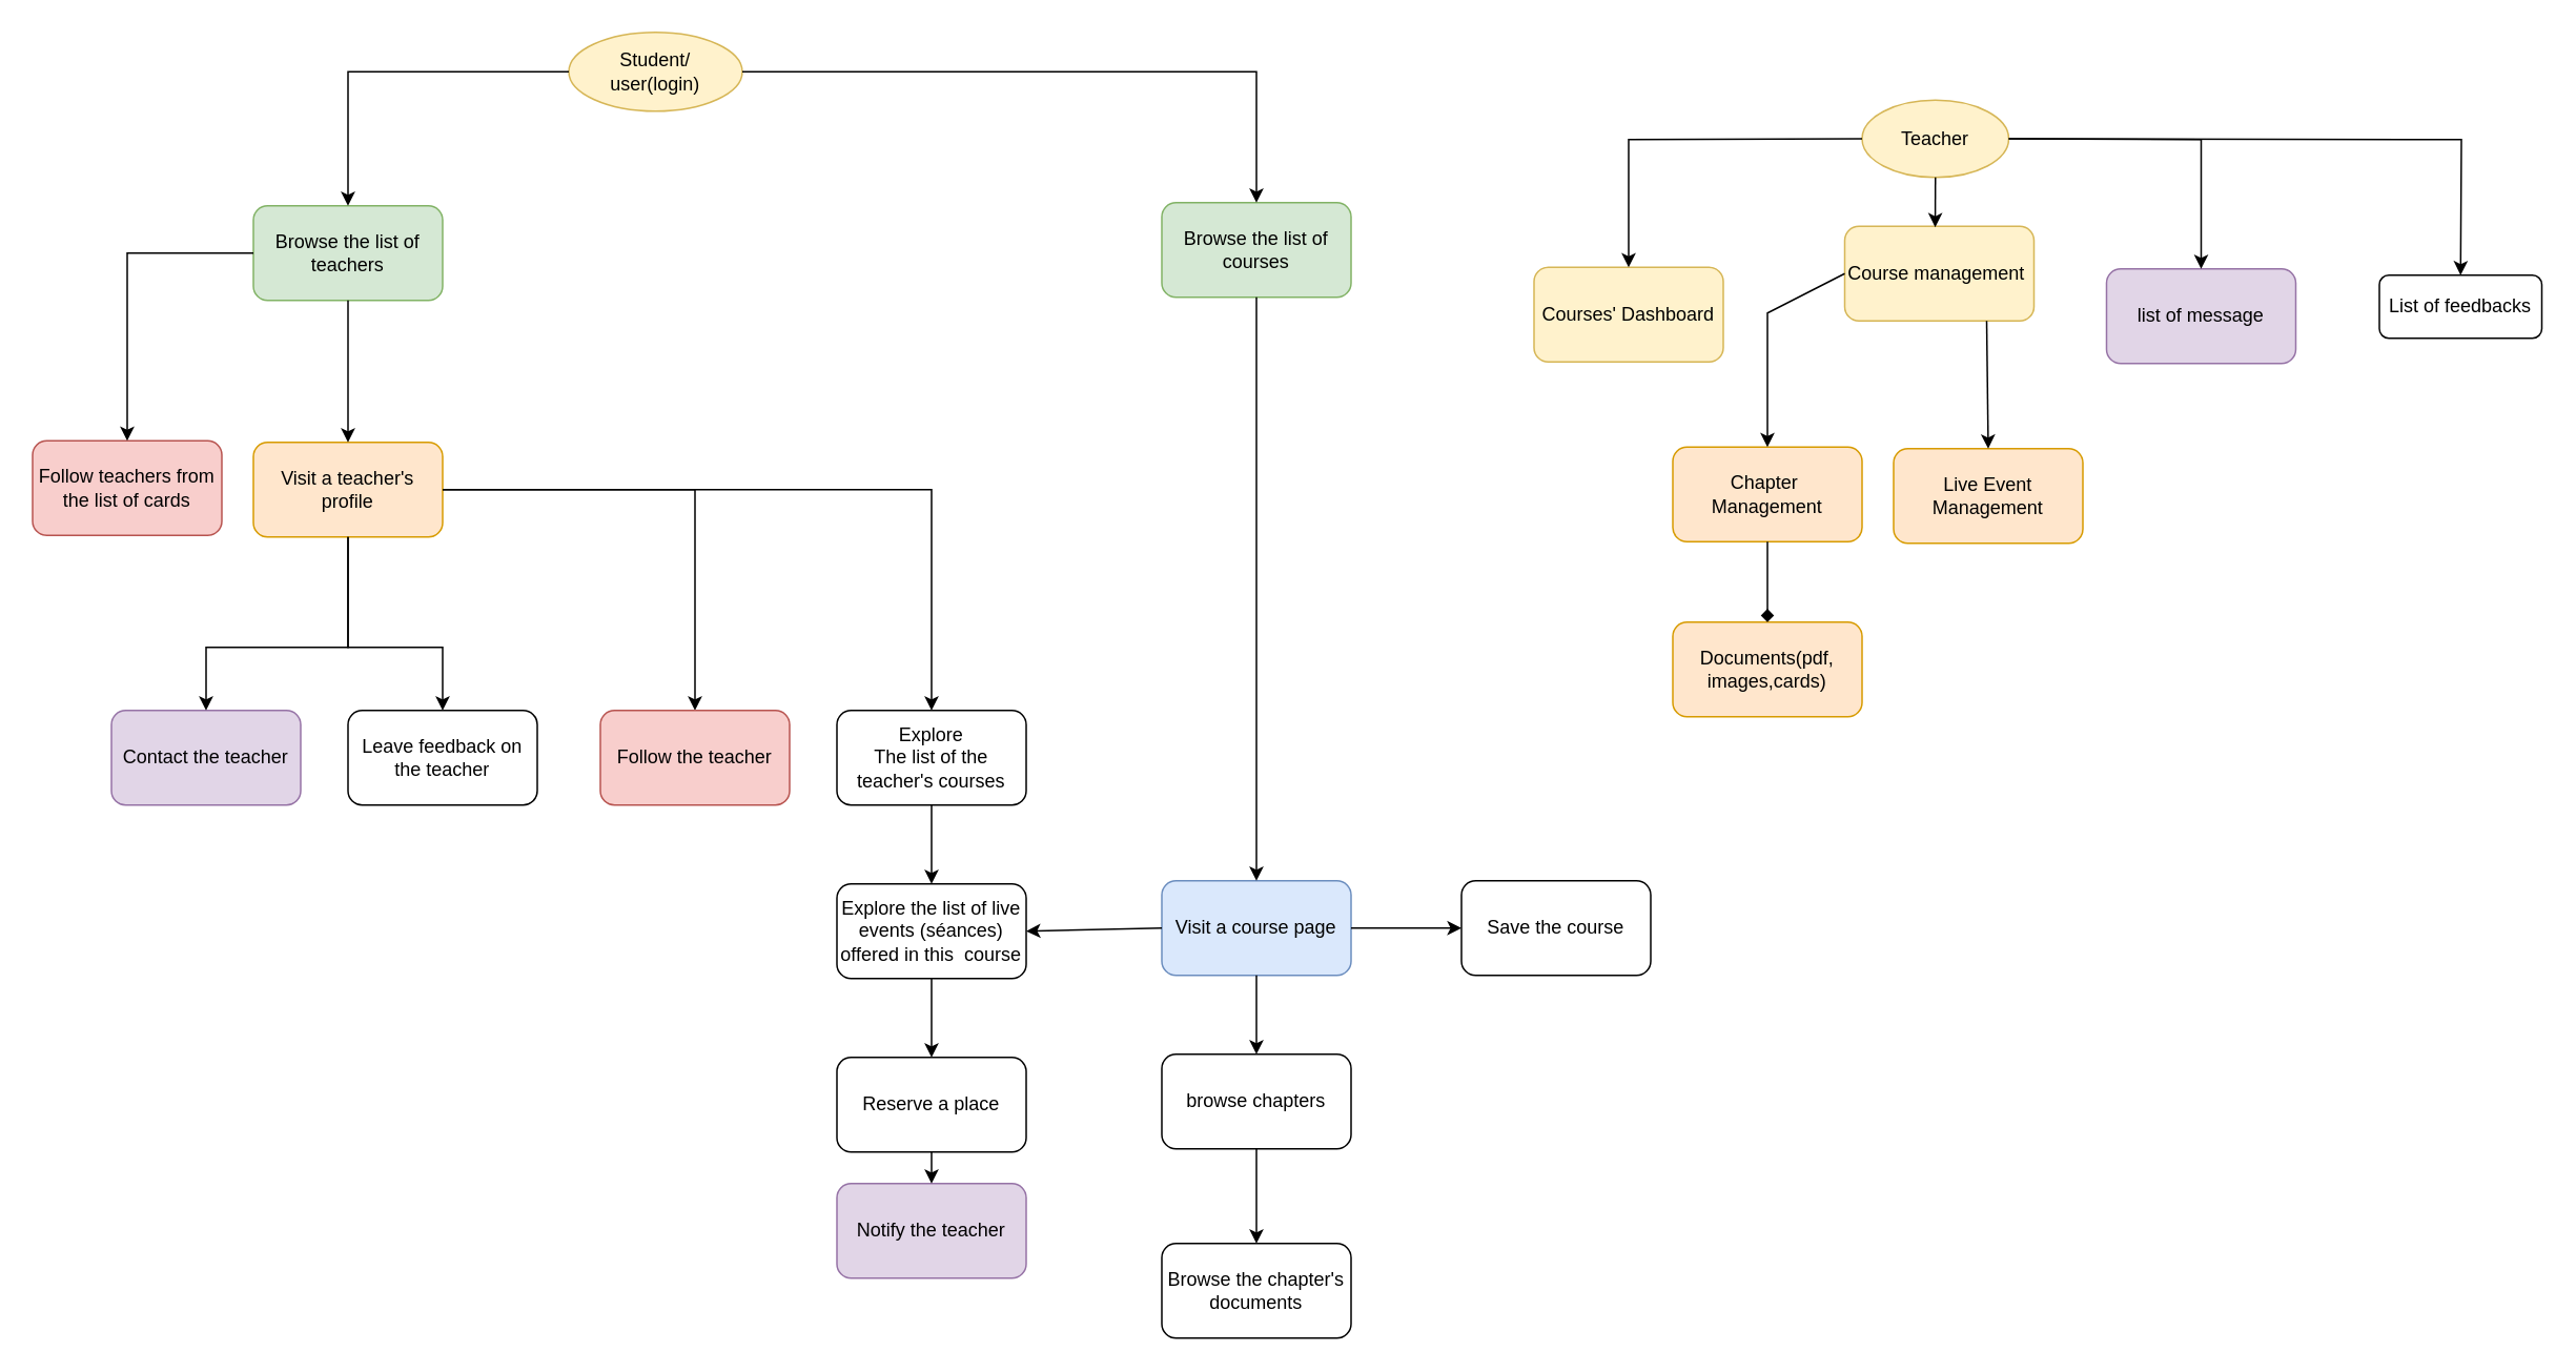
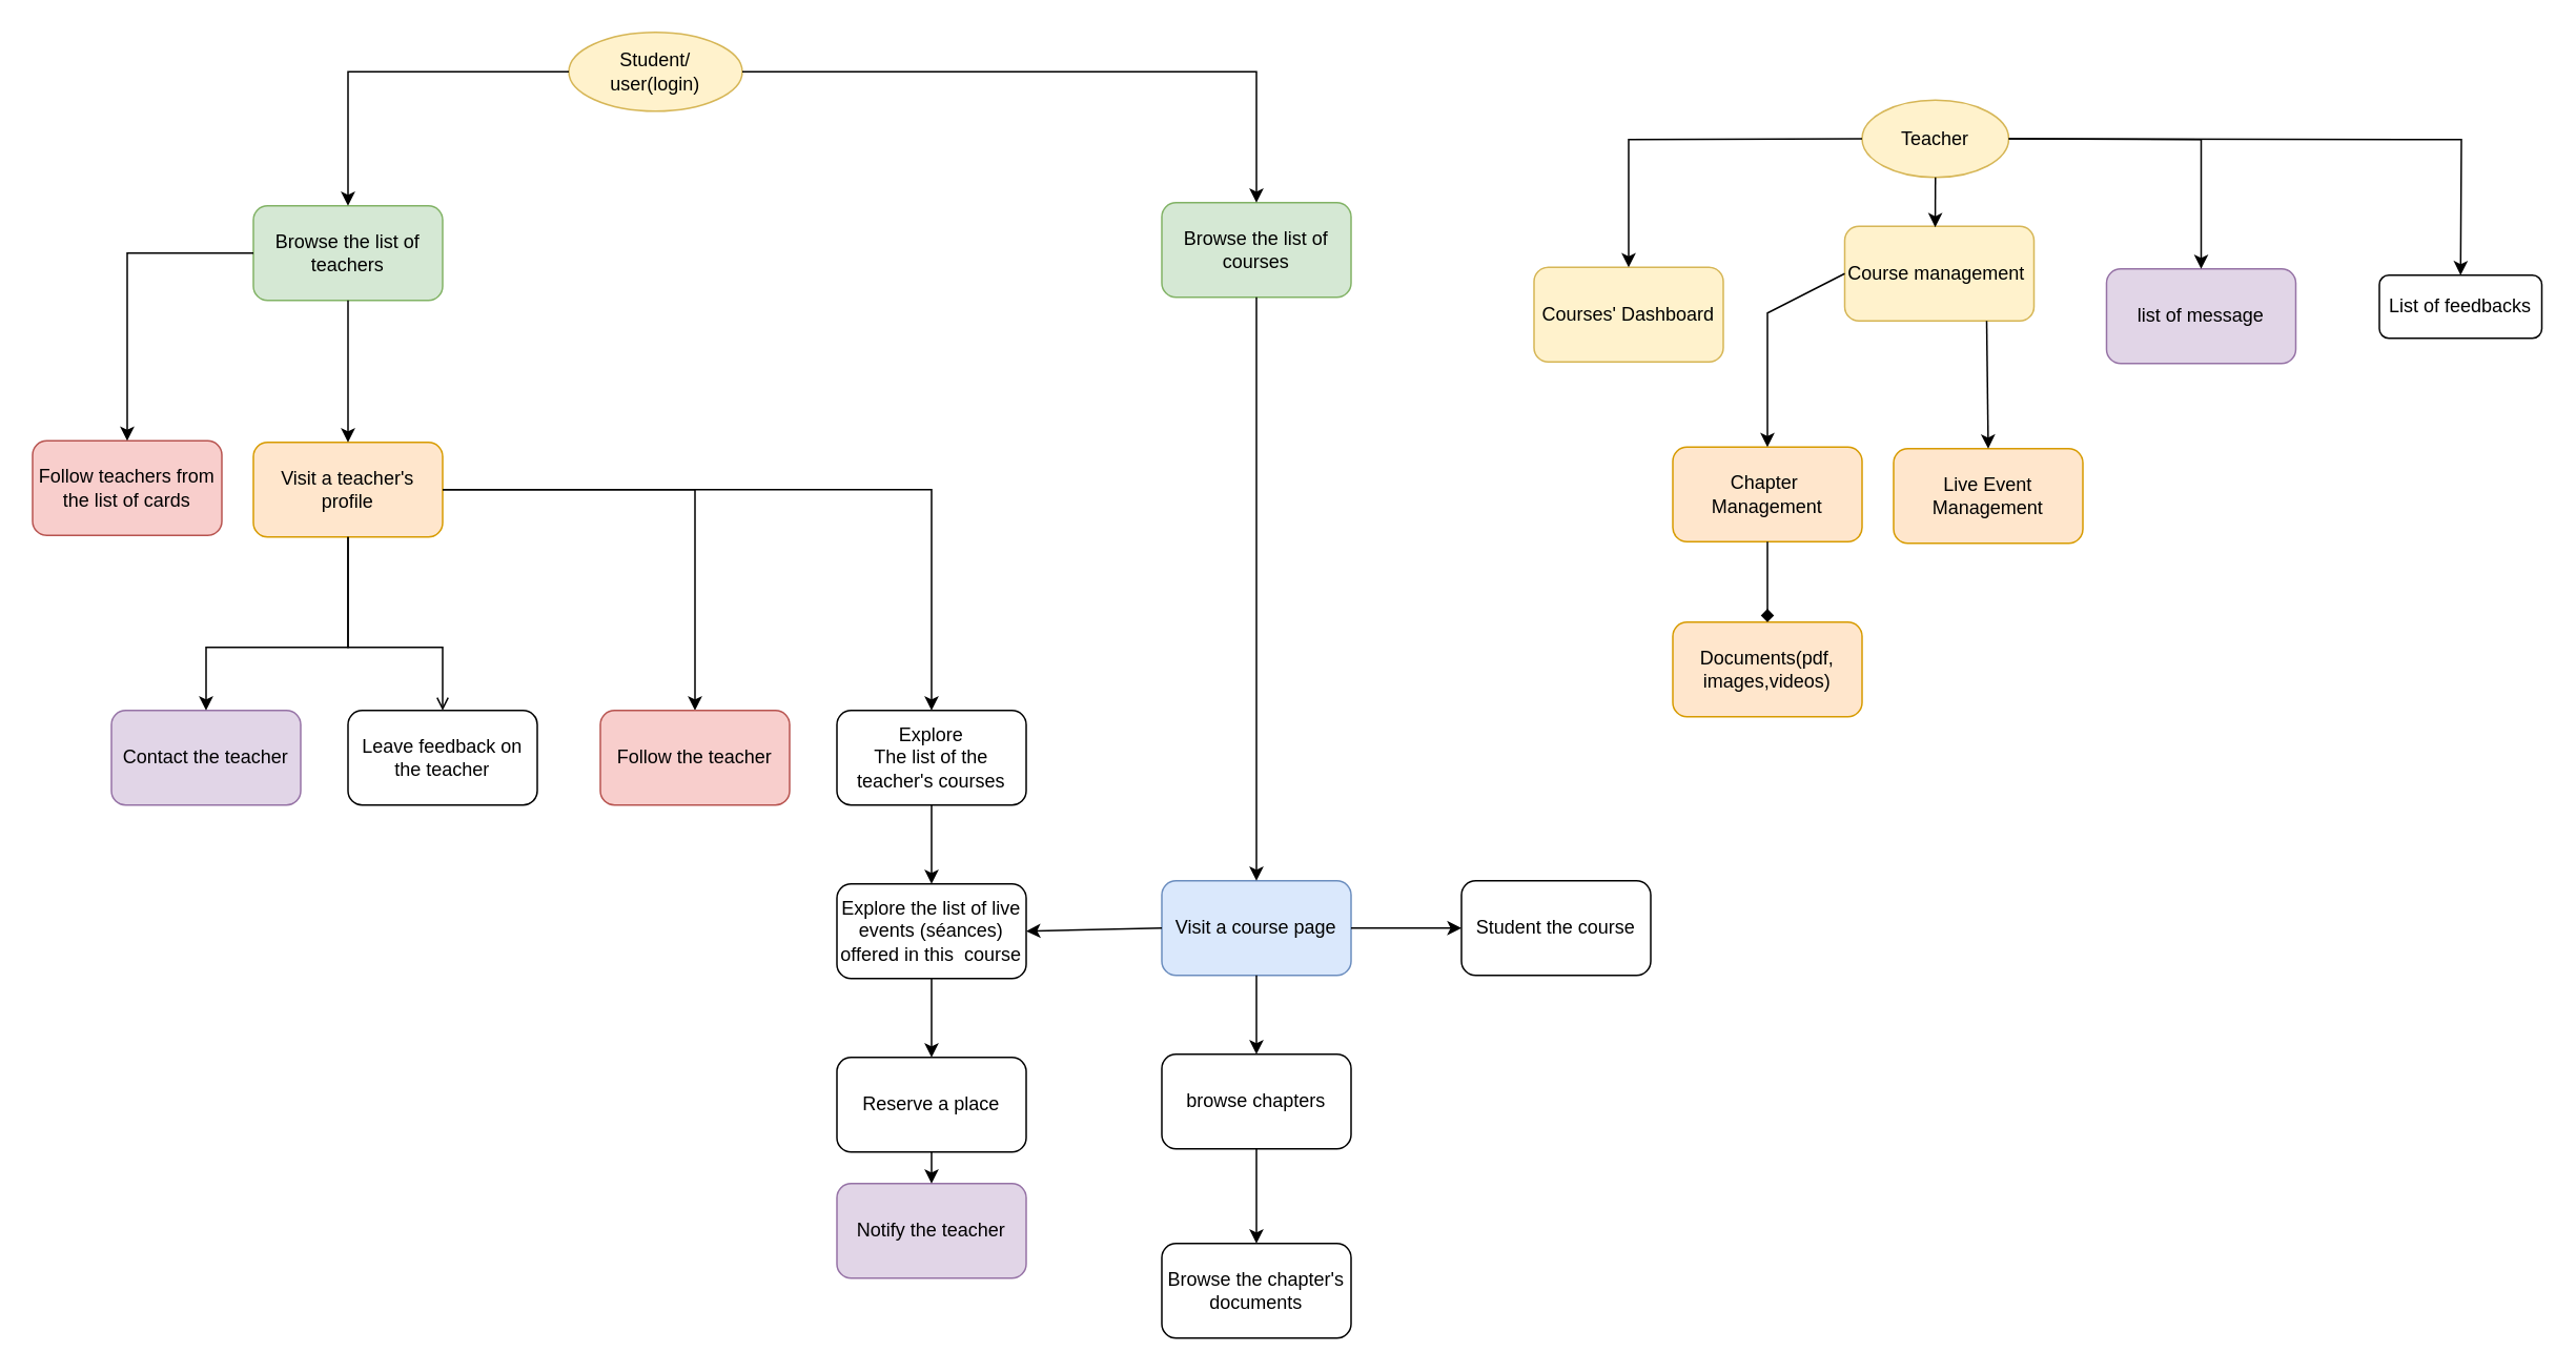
- <mxCell id="39" value="Documents(pdf,&lt;div&gt;images,cards)&lt;/div&gt;" style="rounded=1;whiteSpace=wrap;html=1;fillColor=#ffe6cc;strokeColor=#d79b00;" vertex="1" parent="1"><mxGeometry x="1060" y="394" width="120" height="60" as="geometry" /></mxCell>
+ <mxCell id="39" value="Documents(pdf,&lt;div&gt;images,videos)&lt;/div&gt;" style="rounded=1;whiteSpace=wrap;html=1;fillColor=#ffe6cc;strokeColor=#d79b00;" vertex="1" parent="1"><mxGeometry x="1060" y="394" width="120" height="60" as="geometry" /></mxCell>
- <mxCell id="13" value="" style="endArrow=classic;html=1;rounded=0;entryX=0.5;entryY=0;entryDx=0;entryDy=0;exitX=0.5;exitY=1;exitDx=0;exitDy=0;" edge="1" parent="1" source="7" target="9"><mxGeometry width="50" height="50" relative="1" as="geometry"><mxPoint x="300" y="420" as="sourcePoint" /><mxPoint x="350" y="370" as="targetPoint" /><Array as="points"><mxPoint x="220" y="410" /><mxPoint x="280" y="410" /></Array></mxGeometry></mxCell>
+ <mxCell id="13" value="" style="endArrow=open;html=1;rounded=0;entryX=0.5;entryY=0;entryDx=0;entryDy=0;exitX=0.5;exitY=1;exitDx=0;exitDy=0;" edge="1" parent="1" source="7" target="9"><mxGeometry width="50" height="50" relative="1" as="geometry"><mxPoint x="300" y="420" as="sourcePoint" /><mxPoint x="350" y="370" as="targetPoint" /><Array as="points"><mxPoint x="220" y="410" /><mxPoint x="280" y="410" /></Array></mxGeometry></mxCell>
- <mxCell id="28" value="Save the course" style="rounded=1;whiteSpace=wrap;html=1;" vertex="1" parent="1"><mxGeometry x="926" y="558" width="120" height="60" as="geometry" /></mxCell>
+ <mxCell id="28" value="Student the course" style="rounded=1;whiteSpace=wrap;html=1;" vertex="1" parent="1"><mxGeometry x="926" y="558" width="120" height="60" as="geometry" /></mxCell>
